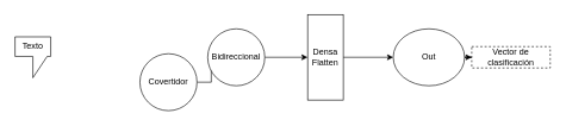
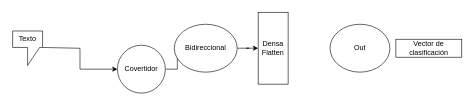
+ <mxCell id="10" style="edgeStyle=orthogonalEdgeStyle;rounded=0;orthogonalLoop=1;jettySize=auto;html=1;entryX=0;entryY=0.5;entryDx=0;entryDy=0;" edge="1" parent="1" source="11" target="3"><mxGeometry relative="1" as="geometry" /></mxCell>
- <mxCell id="5" value="Bidireccional" style="ellipse;whiteSpace=wrap;html=1;aspect=fixed;" vertex="1" parent="1"><mxGeometry x="290" y="40" width="80" height="80" as="geometry" /></mxCell>
+ <mxCell id="5" value="Bidireccional" style="ellipse;whiteSpace=wrap;html=1;aspect=fixed;" vertex="1" parent="1"><mxGeometry x="290" y="40" width="105" height="80" as="geometry" /></mxCell>
- <mxCell id="8" style="edgeStyle=orthogonalEdgeStyle;rounded=0;orthogonalLoop=1;jettySize=auto;html=1;" edge="1" parent="1" source="9" target="7"><mxGeometry relative="1" as="geometry" /></mxCell>
- <mxCell id="6" value="" style="edgeStyle=orthogonalEdgeStyle;rounded=0;orthogonalLoop=1;jettySize=auto;html=1;" edge="1" parent="1" source="7" target="12"><mxGeometry relative="1" as="geometry" /></mxCell>
- <mxCell id="12" value="Vector de clasificación" style="rounded=0;whiteSpace=wrap;html=1;dashed=1;" vertex="1" parent="1"><mxGeometry x="660" y="65" width="110" height="30" as="geometry" /></mxCell>
+ <mxCell id="12" value="Vector de clasificación" style="rounded=0;whiteSpace=wrap;html=1;" vertex="1" parent="1"><mxGeometry x="660" y="65" width="110" height="30" as="geometry" /></mxCell>
